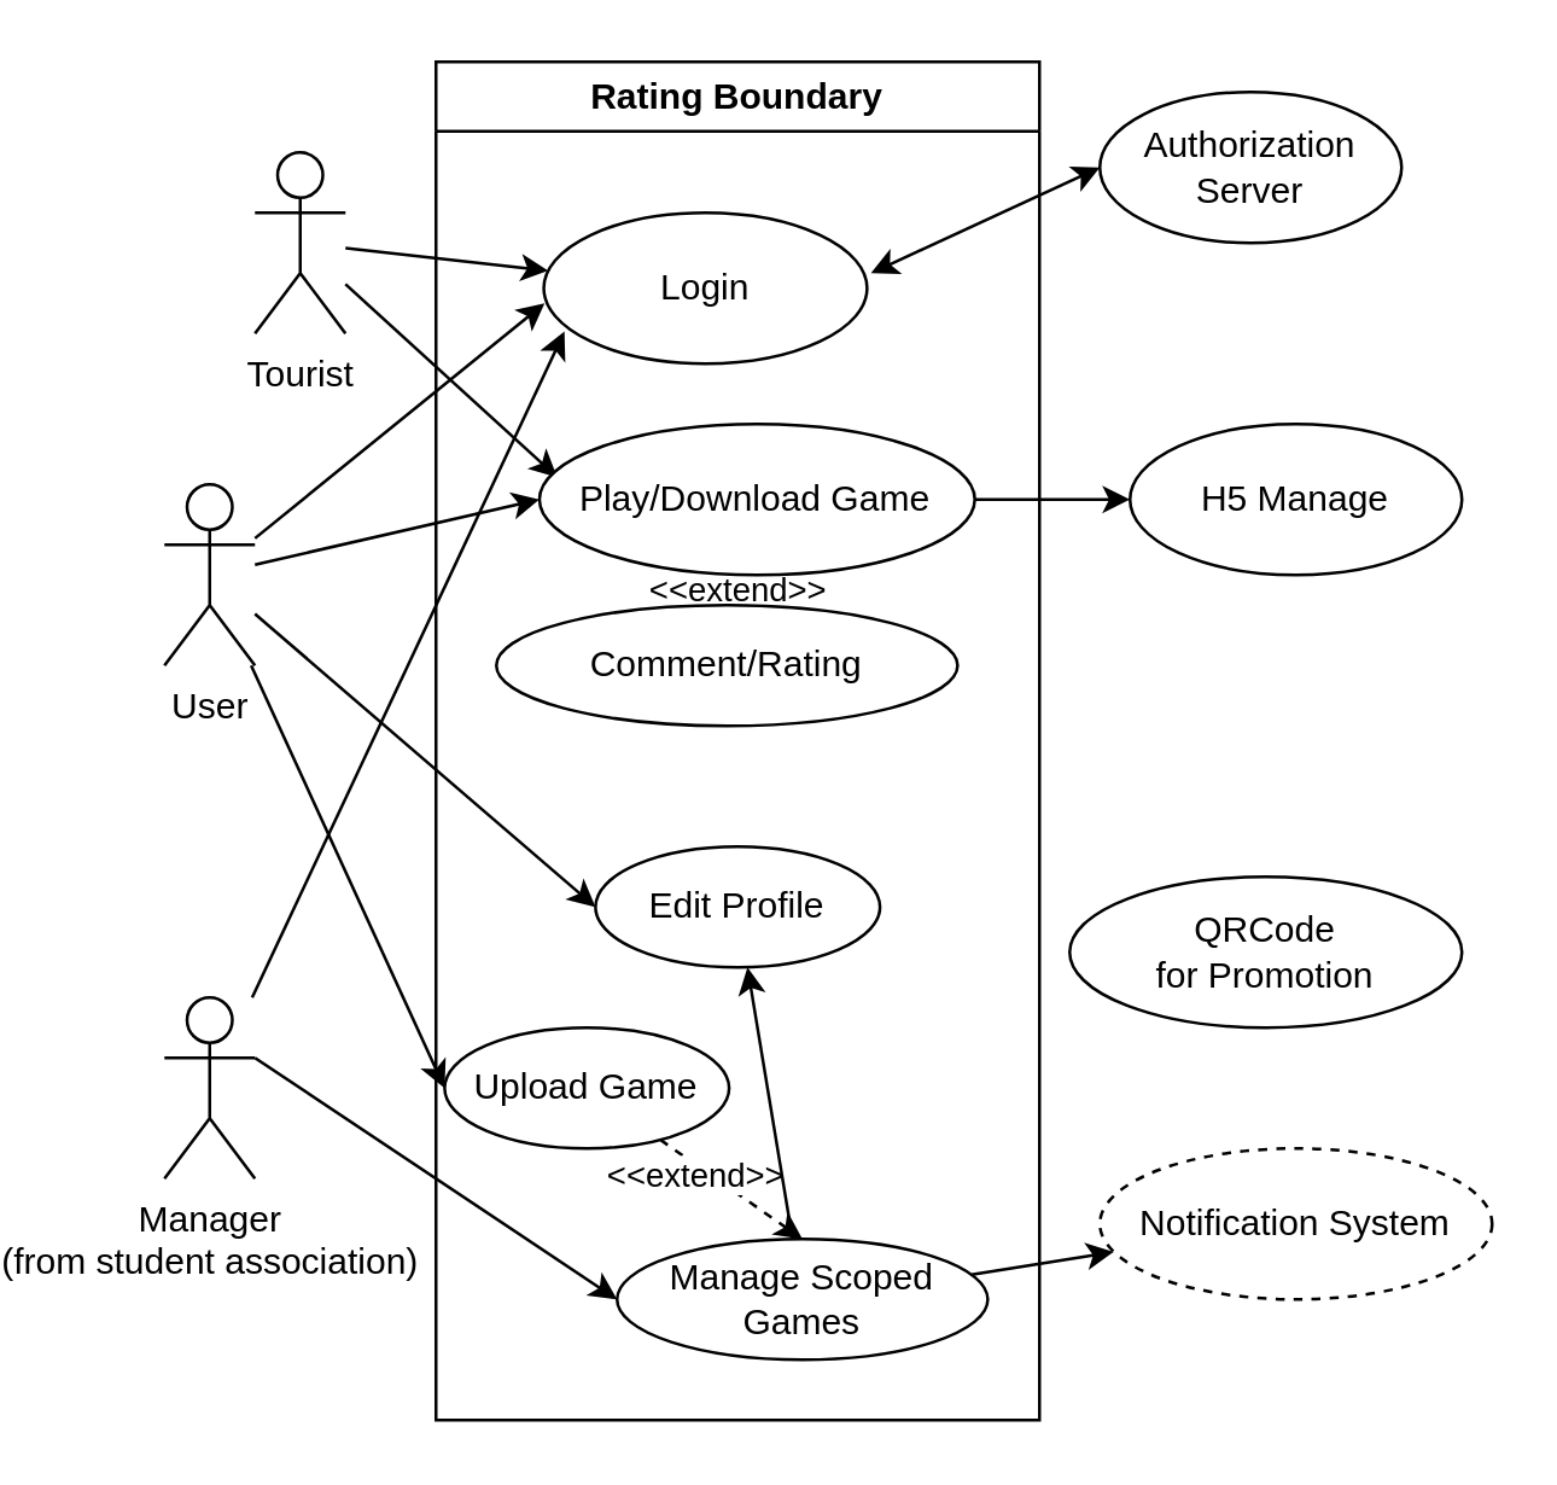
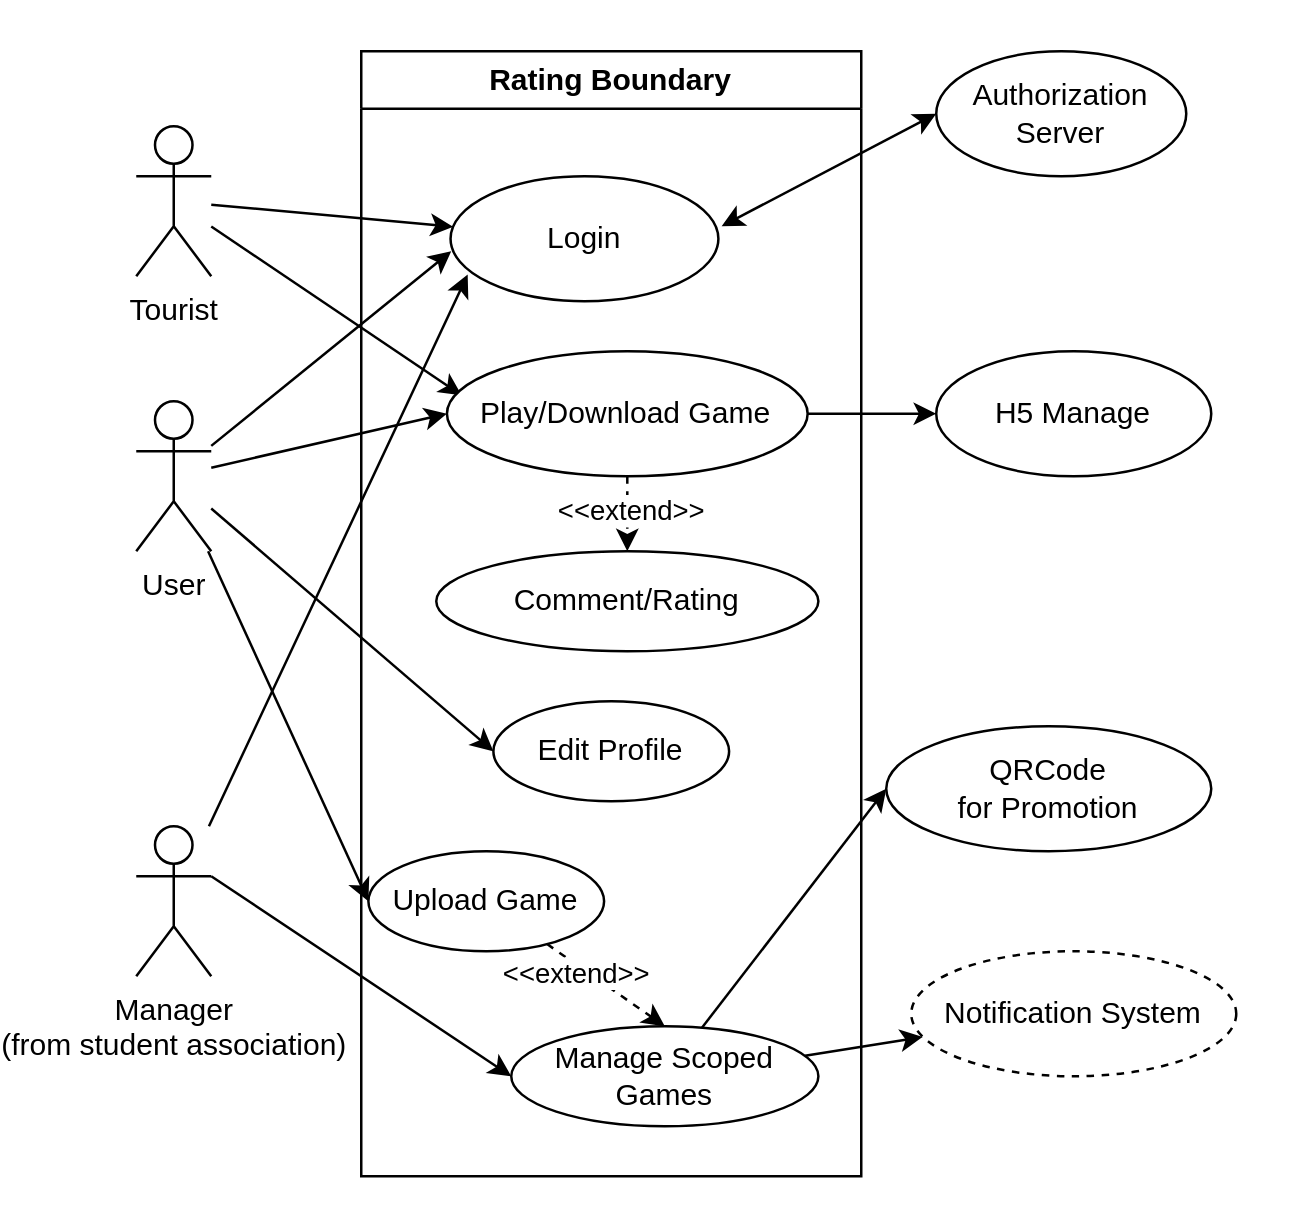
- <mxCell id="13" value="Authorization&lt;div&gt;Server&lt;/div&gt;" style="ellipse;whiteSpace=wrap;html=1;" vertex="1" parent="1"><mxGeometry x="330" y="30" width="100" height="50" as="geometry" /></mxCell>
+ <mxCell id="13" value="Authorization&lt;div&gt;Server&lt;/div&gt;" style="ellipse;whiteSpace=wrap;html=1;" vertex="1" parent="1"><mxGeometry x="340" y="20" width="100" height="50" as="geometry" /></mxCell>
- <mxCell id="4" value="Tourist" style="shape=umlActor;html=1;verticalLabelPosition=bottom;verticalAlign=top;align=center;" vertex="1" parent="1"><mxGeometry x="50" y="50" width="30" height="60" as="geometry" /></mxCell>
+ <mxCell id="4" value="Tourist" style="shape=umlActor;html=1;verticalLabelPosition=bottom;verticalAlign=top;align=center;" vertex="1" parent="1"><mxGeometry x="20" y="50" width="30" height="60" as="geometry" /></mxCell>
- <mxCell id="22" value="Comment/Rating" style="ellipse;whiteSpace=wrap;html=1;" vertex="1" parent="14"><mxGeometry x="20" y="180" width="152.85" height="40" as="geometry" /></mxCell>
+ <mxCell id="22" value="Comment/Rating" style="ellipse;whiteSpace=wrap;html=1;" vertex="1" parent="14"><mxGeometry x="30" y="200" width="152.85" height="40" as="geometry" /></mxCell>
- <mxCell id="31" style="edgeStyle=none;html=1;" edge="1" parent="1" source="24" target="23"><mxGeometry relative="1" as="geometry" /></mxCell>
+ <mxCell id="31" style="edgeStyle=none;html=1;entryX=0;entryY=0.5;entryDx=0;entryDy=0;" edge="1" parent="1" source="24" target="30"><mxGeometry relative="1" as="geometry" /></mxCell>
